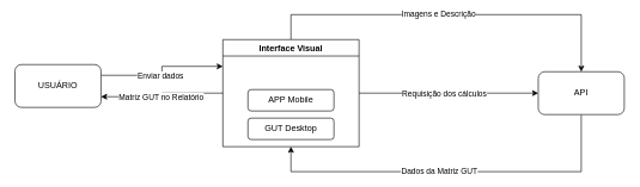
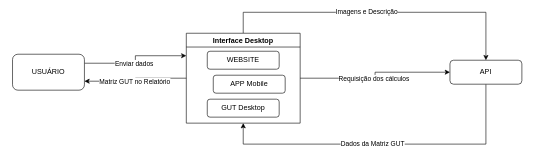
- <mxCell id="14" value="Interface Visual" style="swimlane;whiteSpace=wrap;html=1;" vertex="1" parent="1"><mxGeometry x="310" y="55" width="190" height="150" as="geometry" /></mxCell>
+ <mxCell id="14" value="Interface Desktop" style="swimlane;whiteSpace=wrap;html=1;" vertex="1" parent="1"><mxGeometry x="310" y="55" width="190" height="150" as="geometry" /></mxCell>
+ <mxCell id="15" value="WEBSITE" style="rounded=1;whiteSpace=wrap;html=1;" parent="14" vertex="1"><mxGeometry x="35" y="30" width="120" height="30" as="geometry" /></mxCell>
- <mxCell id="4" value="API" style="rounded=1;whiteSpace=wrap;html=1;" parent="1" vertex="1"><mxGeometry x="750" y="100" width="120" height="60" as="geometry" /></mxCell>
+ <mxCell id="4" value="API" style="rounded=1;whiteSpace=wrap;html=1;" parent="1" vertex="1"><mxGeometry x="750" y="100" width="120" height="40" as="geometry" /></mxCell>
- <mxCell id="16" value="APP Mobile" style="rounded=1;whiteSpace=wrap;html=1;" vertex="1" parent="14"><mxGeometry x="35" y="70" width="120" height="30" as="geometry" /></mxCell>
+ <mxCell id="16" value="APP Mobile" style="rounded=1;whiteSpace=wrap;html=1;" vertex="1" parent="14"><mxGeometry x="45" y="70" width="120" height="30" as="geometry" /></mxCell>
